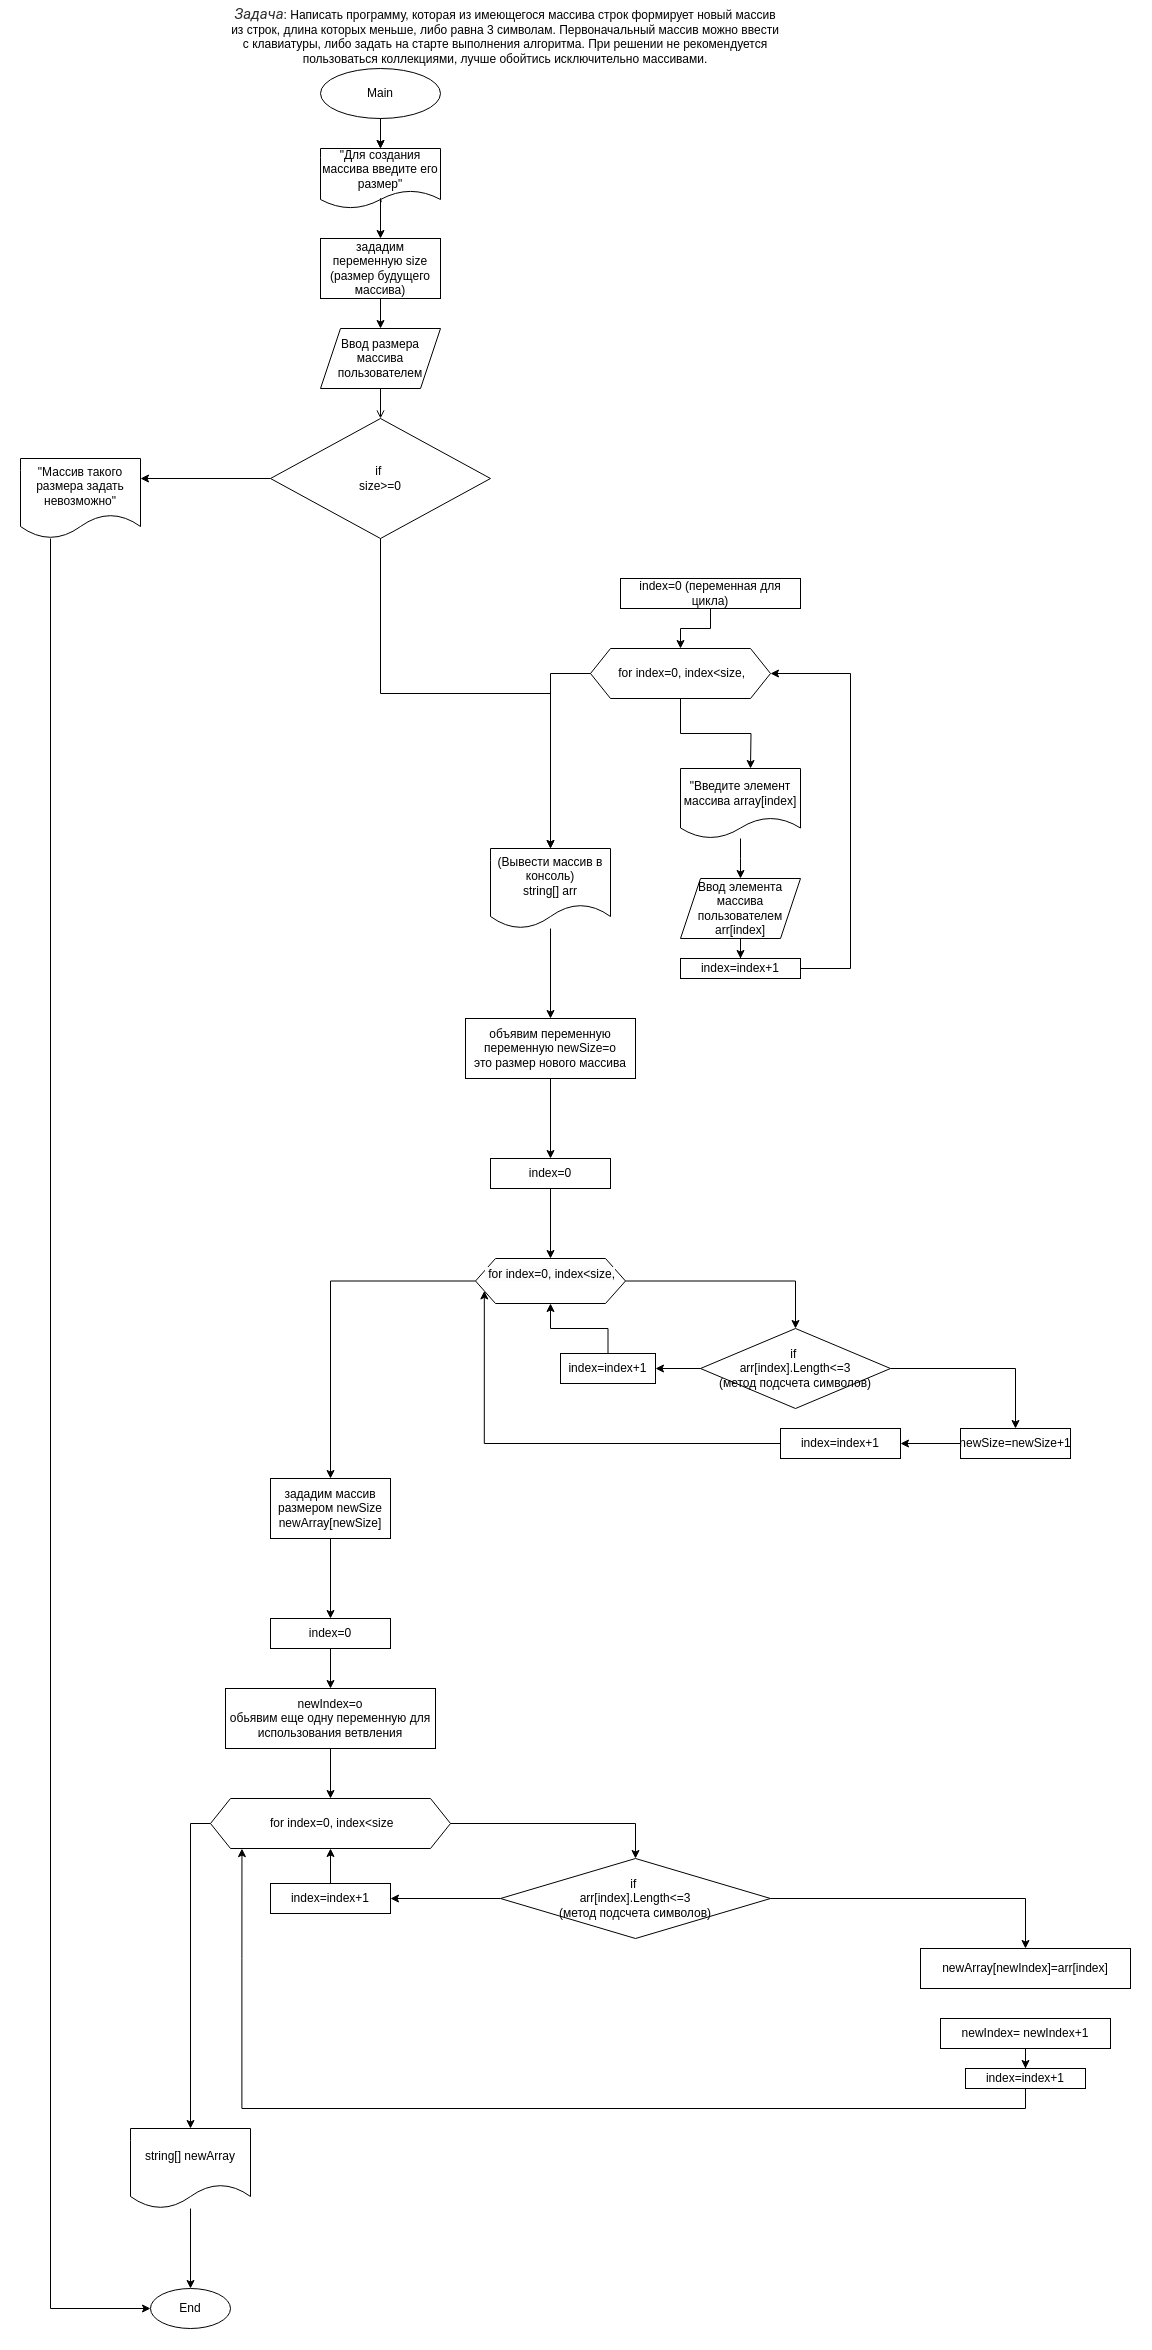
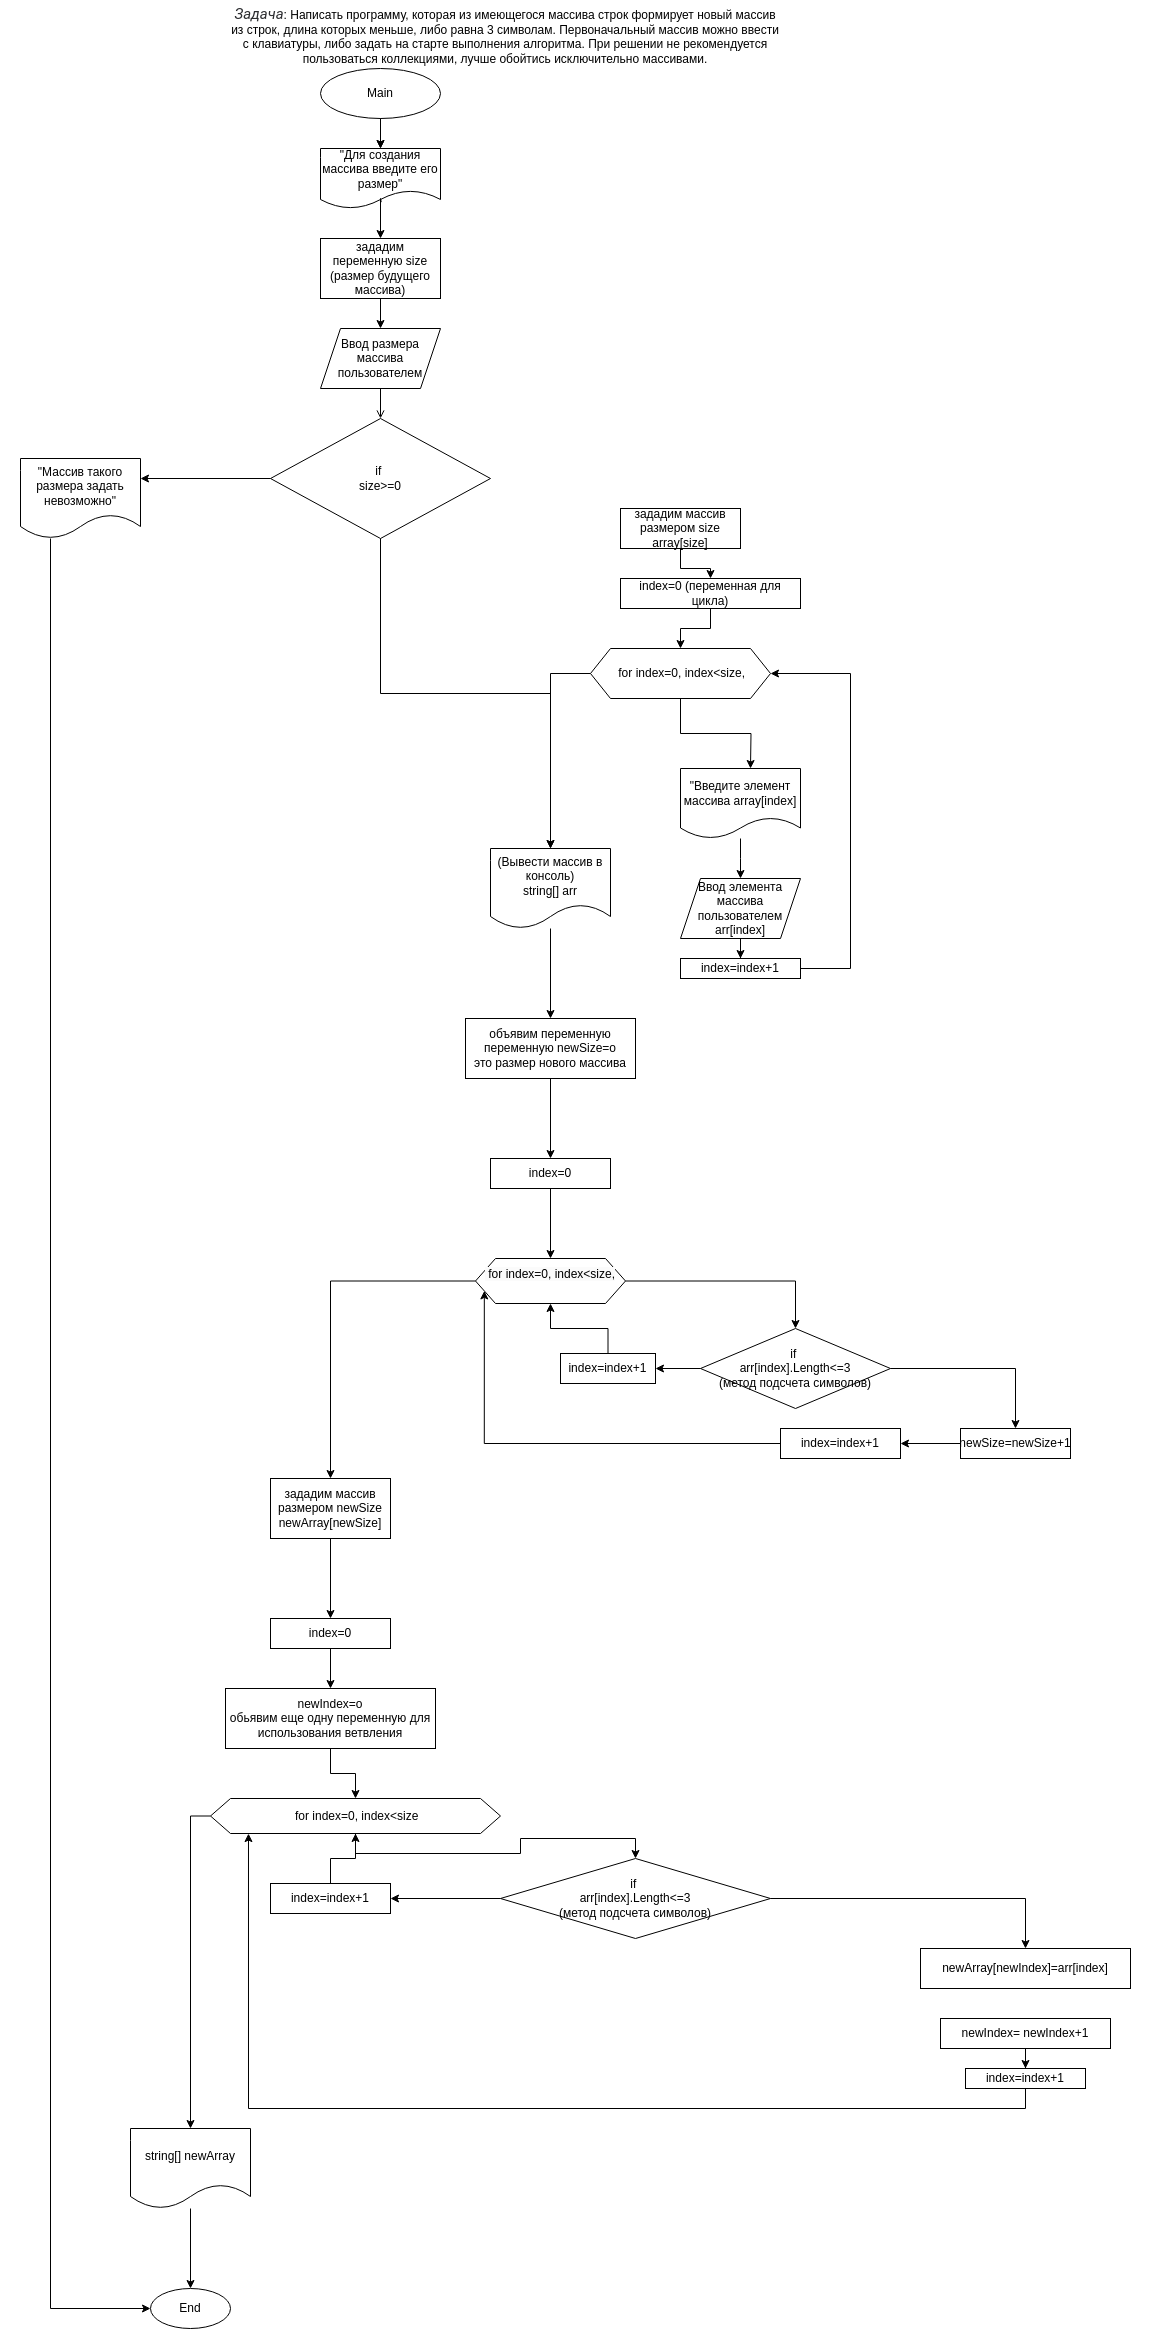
+ <mxCell id="17" value="зададим массив размером size array[size]&lt;br&gt;" style="rounded=0;whiteSpace=wrap;html=1;" vertex="1" parent="3"><mxGeometry x="600" y="440" width="120" height="40" as="geometry" /></mxCell>
+ <mxCell id="29" style="edgeStyle=orthogonalEdgeStyle;rounded=0;orthogonalLoop=1;jettySize=auto;html=1;exitX=0.5;exitY=1;exitDx=0;exitDy=0;" edge="1" parent="3" source="17" target="28"><mxGeometry relative="1" as="geometry" /></mxCell>
- <mxCell id="46" value="&amp;nbsp;for index=0, index&amp;lt;size" style="shape=hexagon;perimeter=hexagonPerimeter2;whiteSpace=wrap;html=1;fixedSize=1;" vertex="1" parent="3"><mxGeometry x="190" y="1730" width="240" height="50" as="geometry" /></mxCell>
+ <mxCell id="46" value="&amp;nbsp;for index=0, index&amp;lt;size" style="shape=hexagon;perimeter=hexagonPerimeter2;whiteSpace=wrap;html=1;fixedSize=1;" vertex="1" parent="3"><mxGeometry x="190" y="1730" width="290" height="35" as="geometry" /></mxCell>
